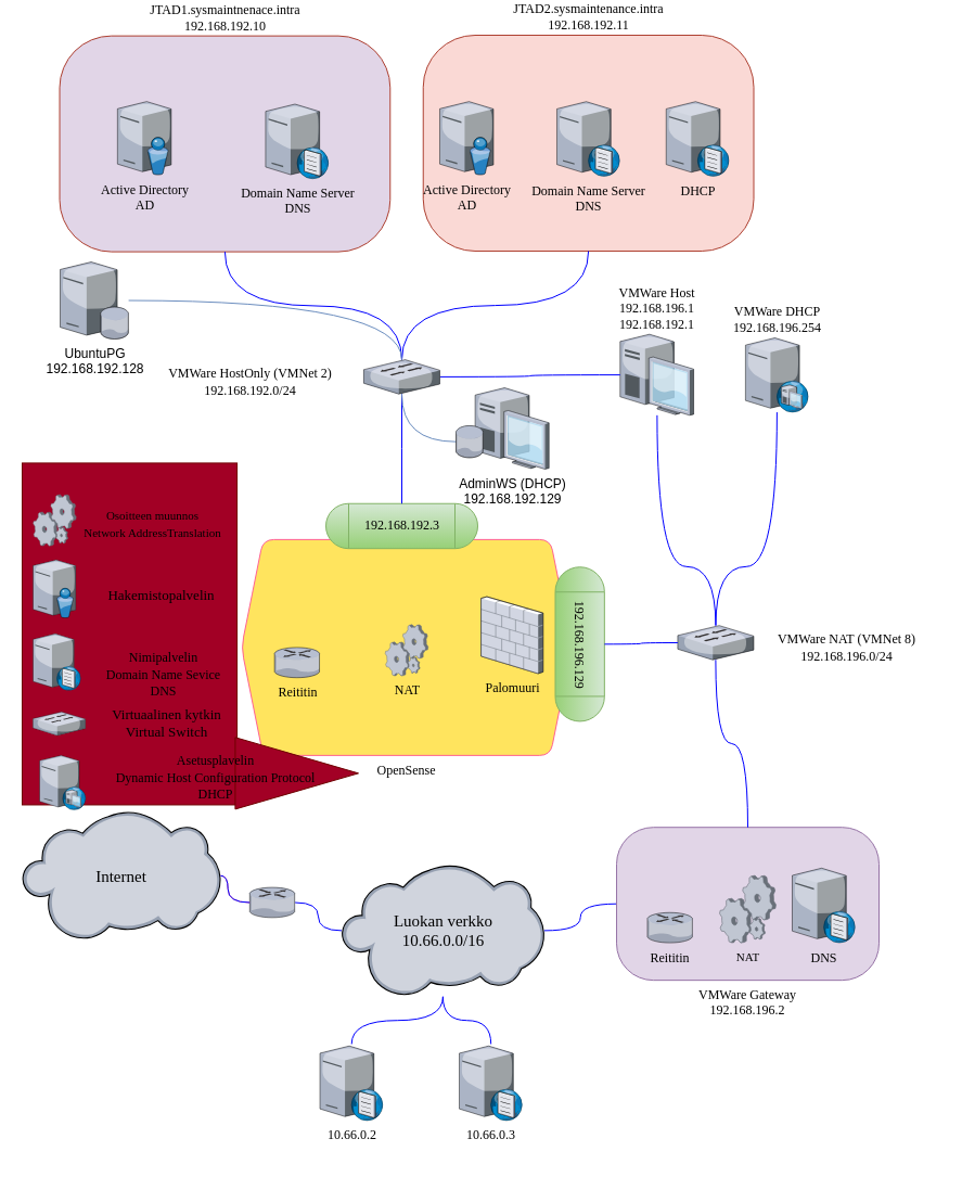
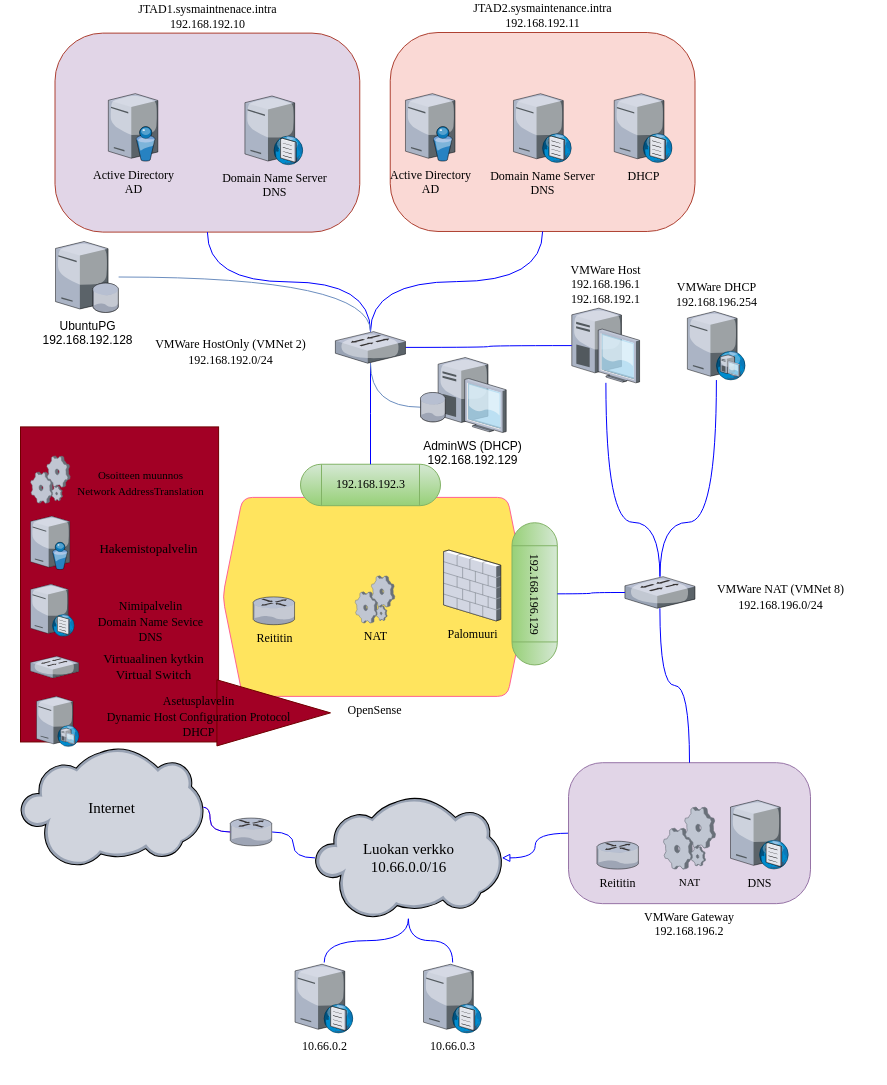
- <mxCell id="27" style="edgeStyle=orthogonalEdgeStyle;curved=1;orthogonalLoop=1;jettySize=auto;html=1;strokeColor=#0000FF;fontFamily=Verdana;fontColor=#000000;endArrow=none;endFill=0;fillColor=#FFE45E;" parent="4" source="29" target="16" edge="1"><mxGeometry relative="1" as="geometry" /></mxCell>
+ <mxCell id="27" style="edgeStyle=orthogonalEdgeStyle;curved=1;orthogonalLoop=1;jettySize=auto;html=1;strokeColor=#0000FF;fontFamily=Verdana;fontColor=#000000;endArrow=block;endFill=0;fillColor=#FFE45E;" parent="4" source="29" target="16" edge="1"><mxGeometry relative="1" as="geometry" /></mxCell>
